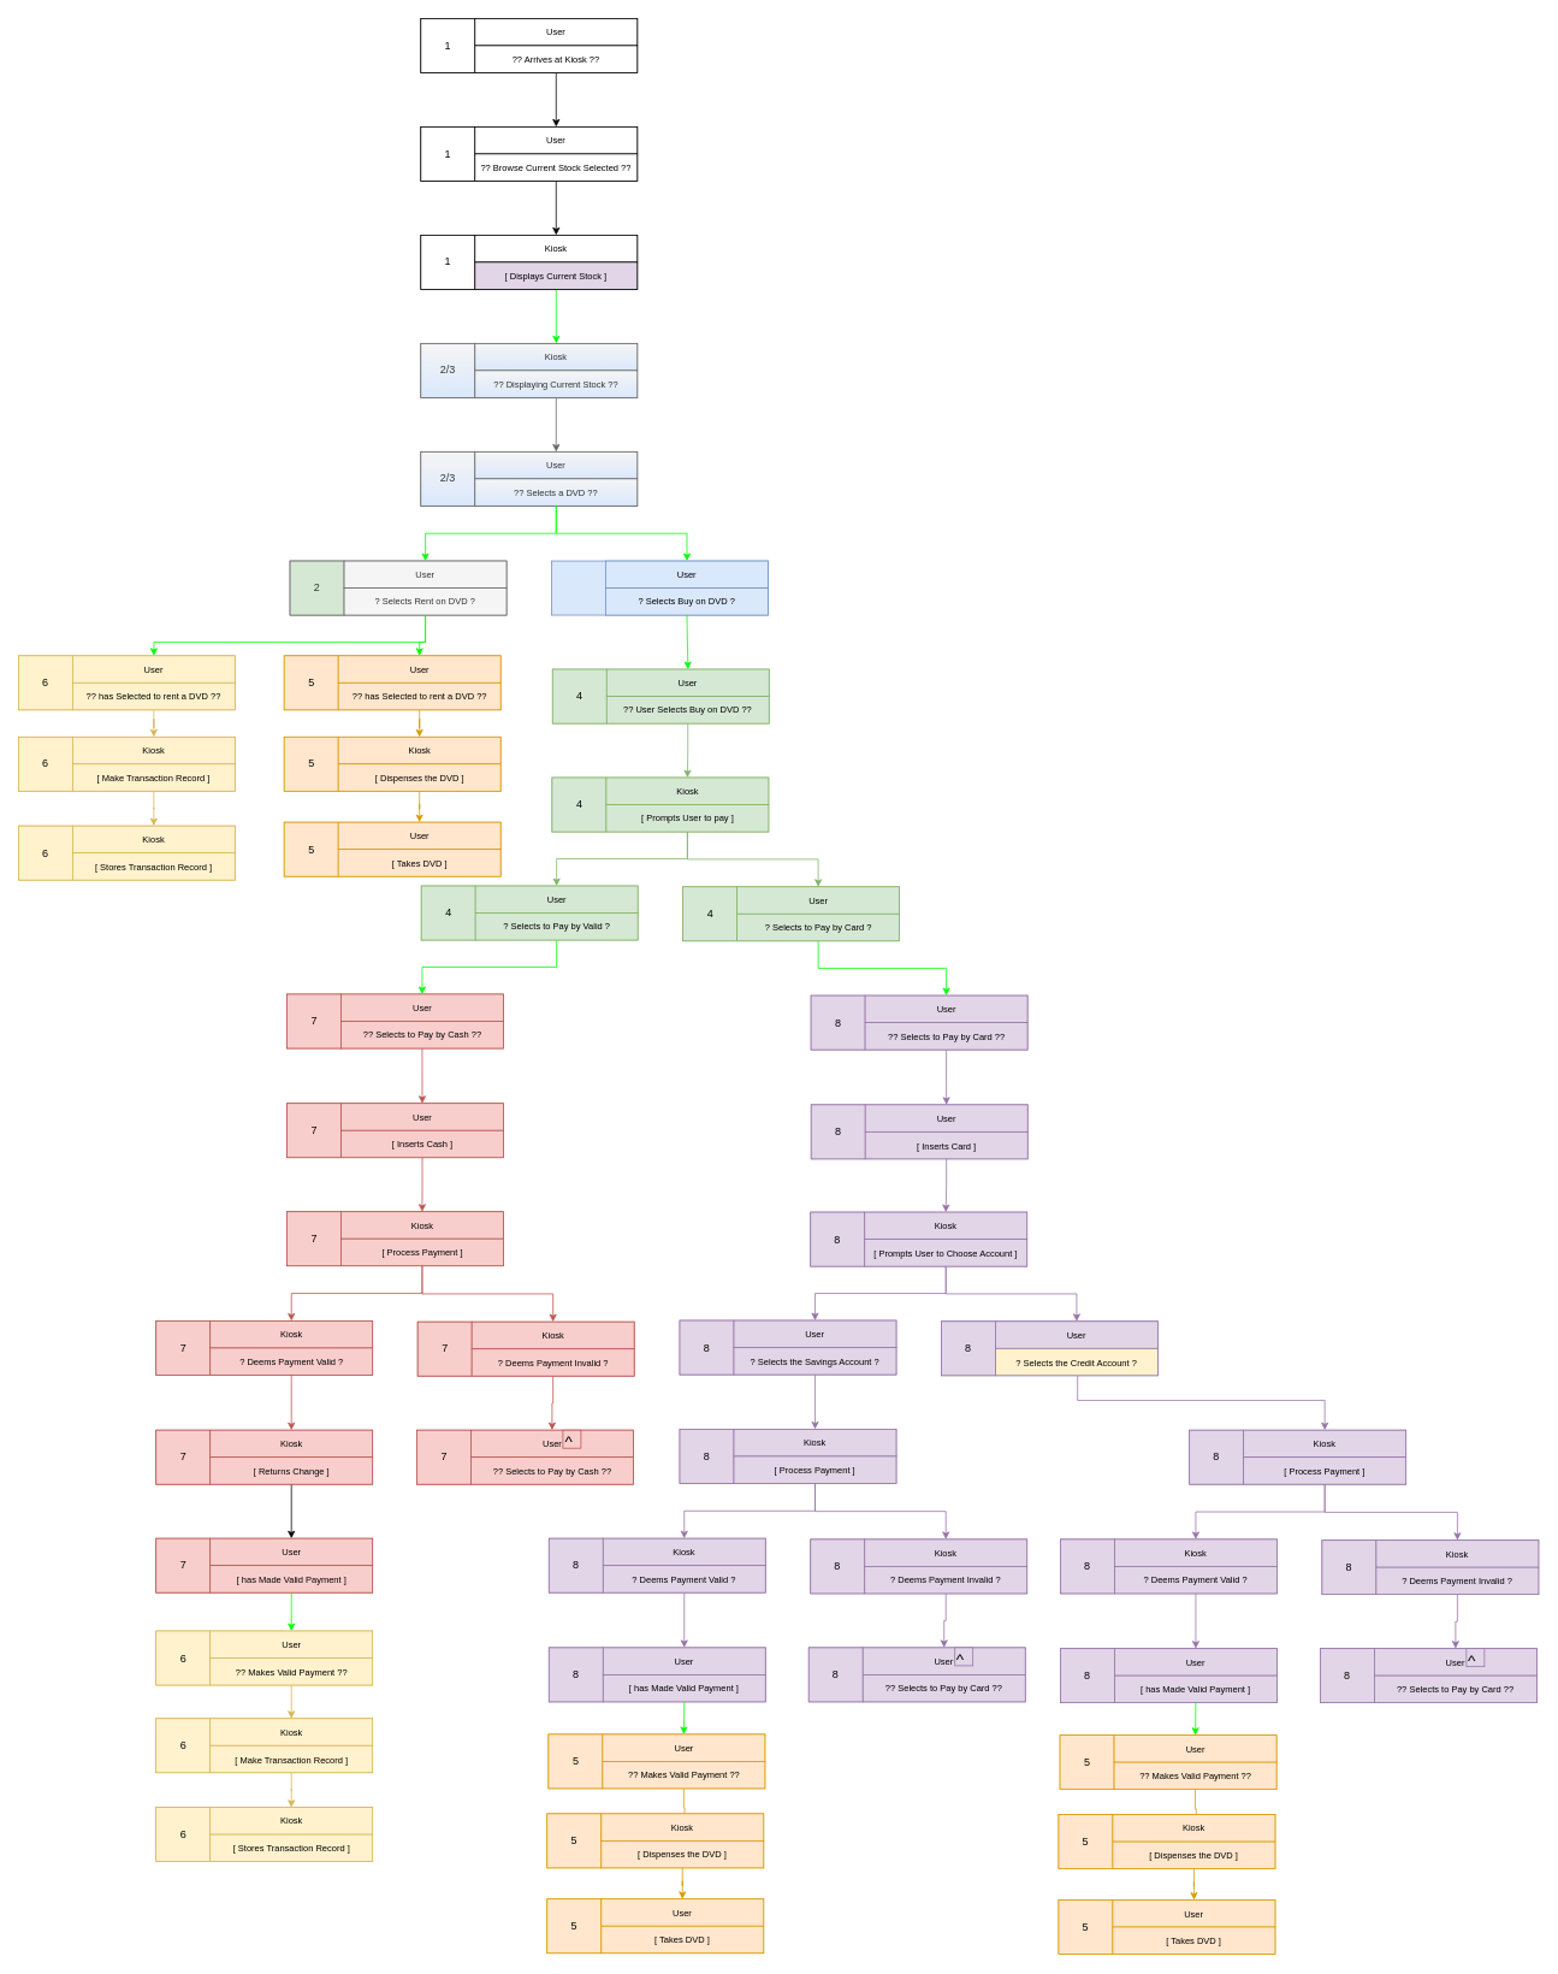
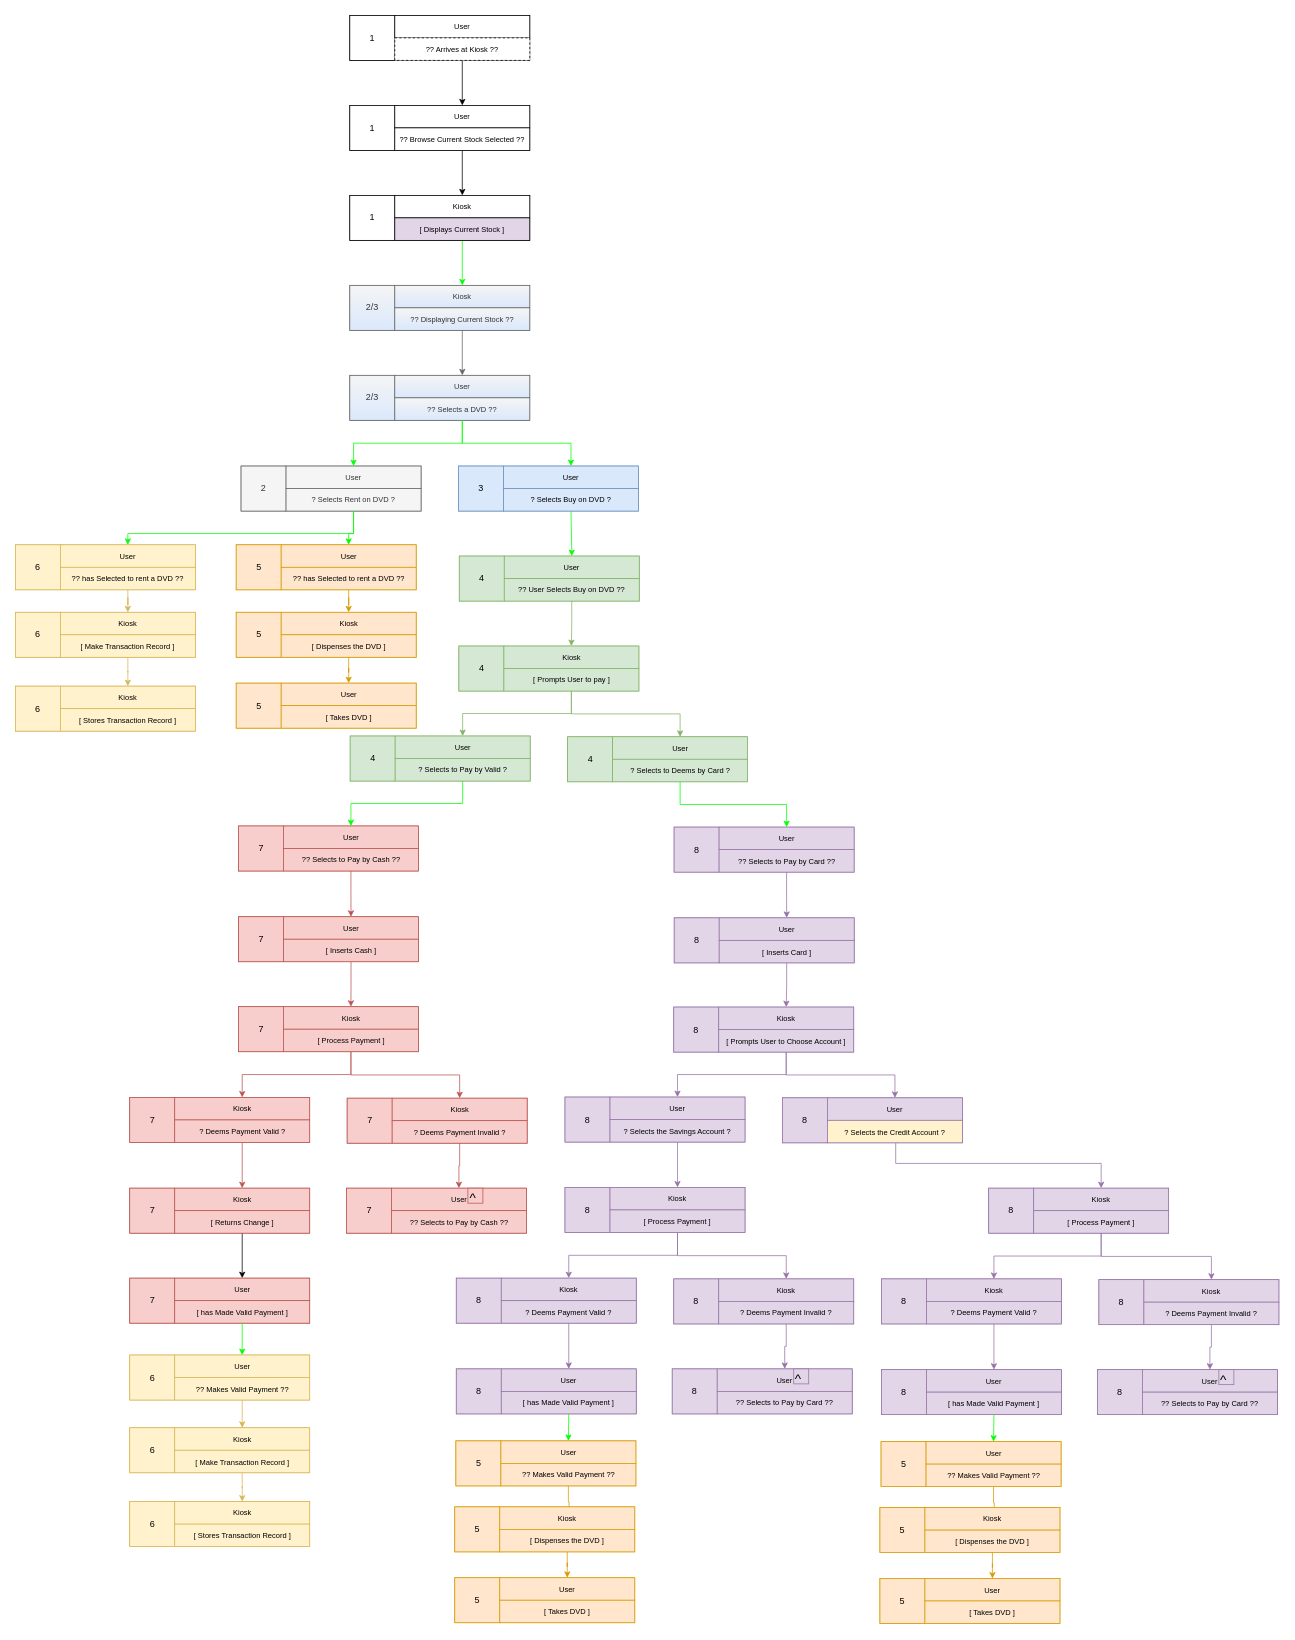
- <mxCell id="6" value="?? Arrives at Kiosk ??" style="rounded=0;whiteSpace=wrap;html=1;fontSize=10;" parent="1" vertex="1"><mxGeometry x="526" y="50" width="180" height="30" as="geometry" /></mxCell>
+ <mxCell id="6" value="?? Arrives at Kiosk ??" style="rounded=0;whiteSpace=wrap;html=1;fontSize=10;dashed=1;" parent="1" vertex="1"><mxGeometry x="526" y="50" width="180" height="30" as="geometry" /></mxCell>
- <mxCell id="22" value="2" style="rounded=0;whiteSpace=wrap;html=1;fillColor=#d5e8d4;strokeColor=#666666;fontColor=#333333;" parent="1" vertex="1"><mxGeometry x="321" y="621" width="60" height="60" as="geometry" /></mxCell>
+ <mxCell id="22" value="2" style="rounded=0;whiteSpace=wrap;html=1;fillColor=#f5f5f5;strokeColor=#666666;fontColor=#333333;" parent="1" vertex="1"><mxGeometry x="321" y="621" width="60" height="60" as="geometry" /></mxCell>
+ <mxCell id="31" value="3" style="rounded=0;whiteSpace=wrap;html=1;fillColor=#dae8fc;strokeColor=#6c8ebf;" parent="1" vertex="1"><mxGeometry x="611" y="621" width="60" height="60" as="geometry" /></mxCell>
- <mxCell id="54" value="? Selects to Pay by Card ?" style="rounded=0;whiteSpace=wrap;html=1;fontSize=10;fillColor=#d5e8d4;strokeColor=#82b366;" parent="1" vertex="1"><mxGeometry x="816.5" y="1012.017" width="180" height="30" as="geometry" /></mxCell>
+ <mxCell id="54" value="? Selects to Deems by Card ?" style="rounded=0;whiteSpace=wrap;html=1;fontSize=10;fillColor=#d5e8d4;strokeColor=#82b366;" parent="1" vertex="1"><mxGeometry x="816.5" y="1012.017" width="180" height="30" as="geometry" /></mxCell>
